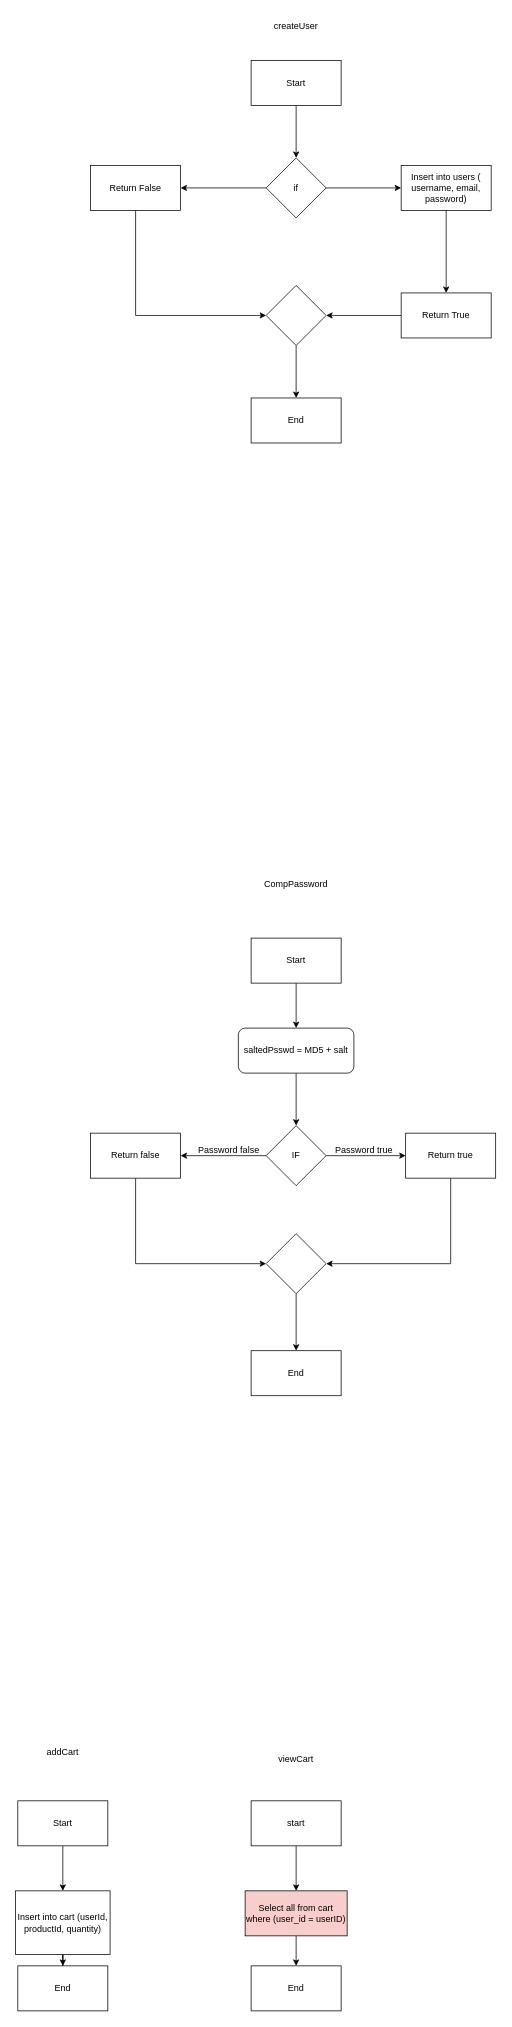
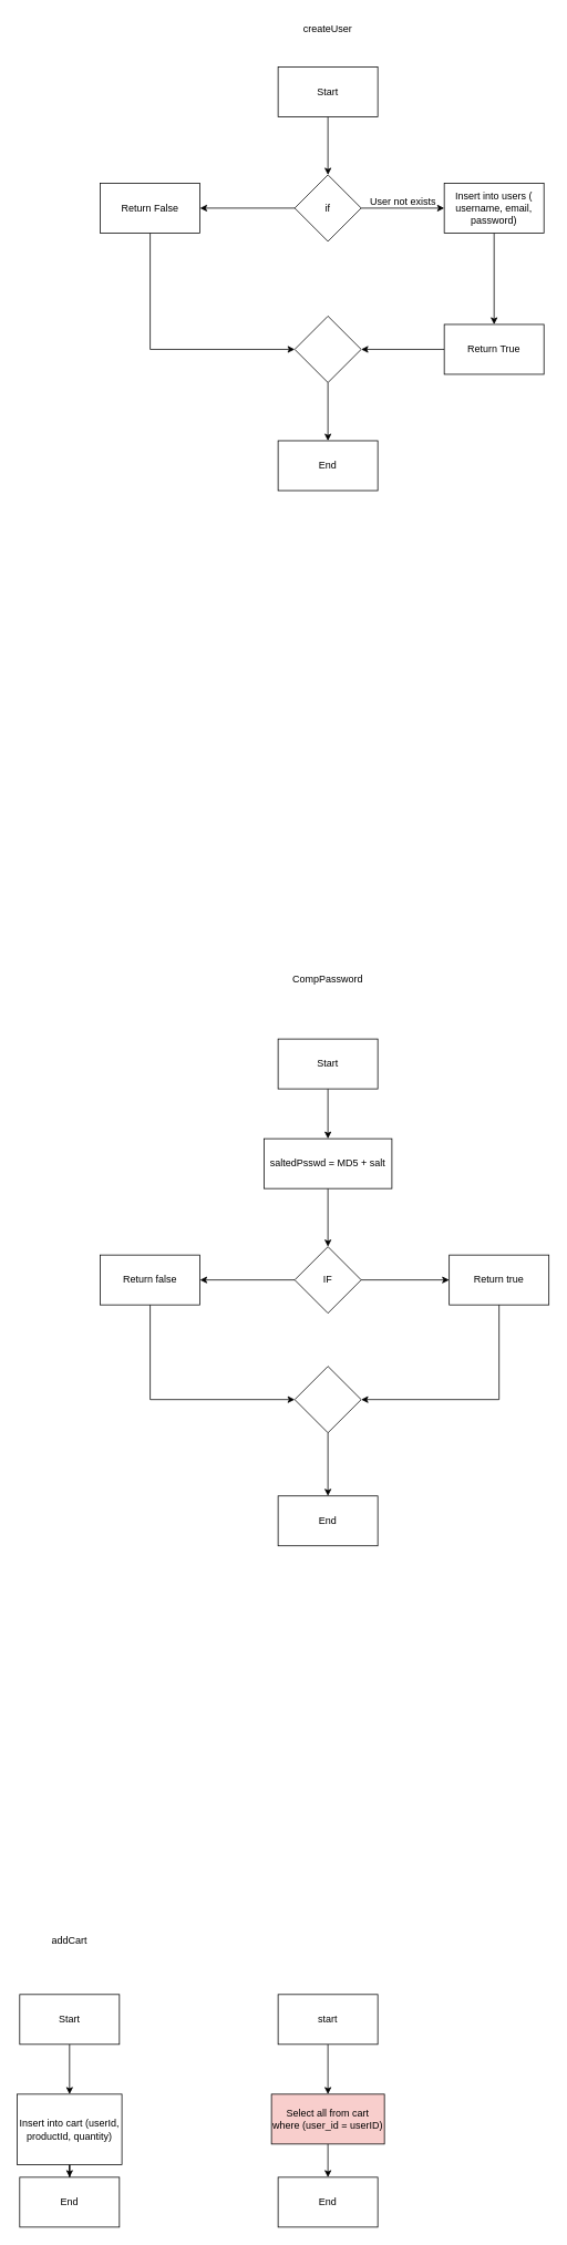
+ <mxCell id="12" value="User not exists" style="text;html=1;align=center;verticalAlign=middle;resizable=0;points=[];autosize=1;strokeColor=none;fillColor=none;" vertex="1" parent="1"><mxGeometry x="434" y="228" width="100" height="30" as="geometry" /></mxCell>
- <mxCell id="22" value="saltedPsswd = MD5 + salt" style="whiteSpace=wrap;html=1;rounded=1;" vertex="1" parent="1"><mxGeometry x="317" y="1370" width="154" height="60" as="geometry" /></mxCell>
+ <mxCell id="22" value="saltedPsswd = MD5 + salt" style="rounded=0;whiteSpace=wrap;html=1;" vertex="1" parent="1"><mxGeometry x="317" y="1370" width="154" height="60" as="geometry" /></mxCell>
- <mxCell id="30" value="Password false" style="text;html=1;align=center;verticalAlign=middle;resizable=0;points=[];autosize=1;strokeColor=none;fillColor=none;" vertex="1" parent="1"><mxGeometry x="254" y="1518" width="100" height="30" as="geometry" /></mxCell>
- <mxCell id="31" value="Password true" style="text;html=1;align=center;verticalAlign=middle;resizable=0;points=[];autosize=1;strokeColor=none;fillColor=none;" vertex="1" parent="1"><mxGeometry x="434" y="1518" width="100" height="30" as="geometry" /></mxCell>
- <mxCell id="41" value="viewCart" style="text;html=1;align=center;verticalAlign=middle;whiteSpace=wrap;rounded=0;" vertex="1" parent="1"><mxGeometry x="364" y="2330" width="60" height="30" as="geometry" /></mxCell>
